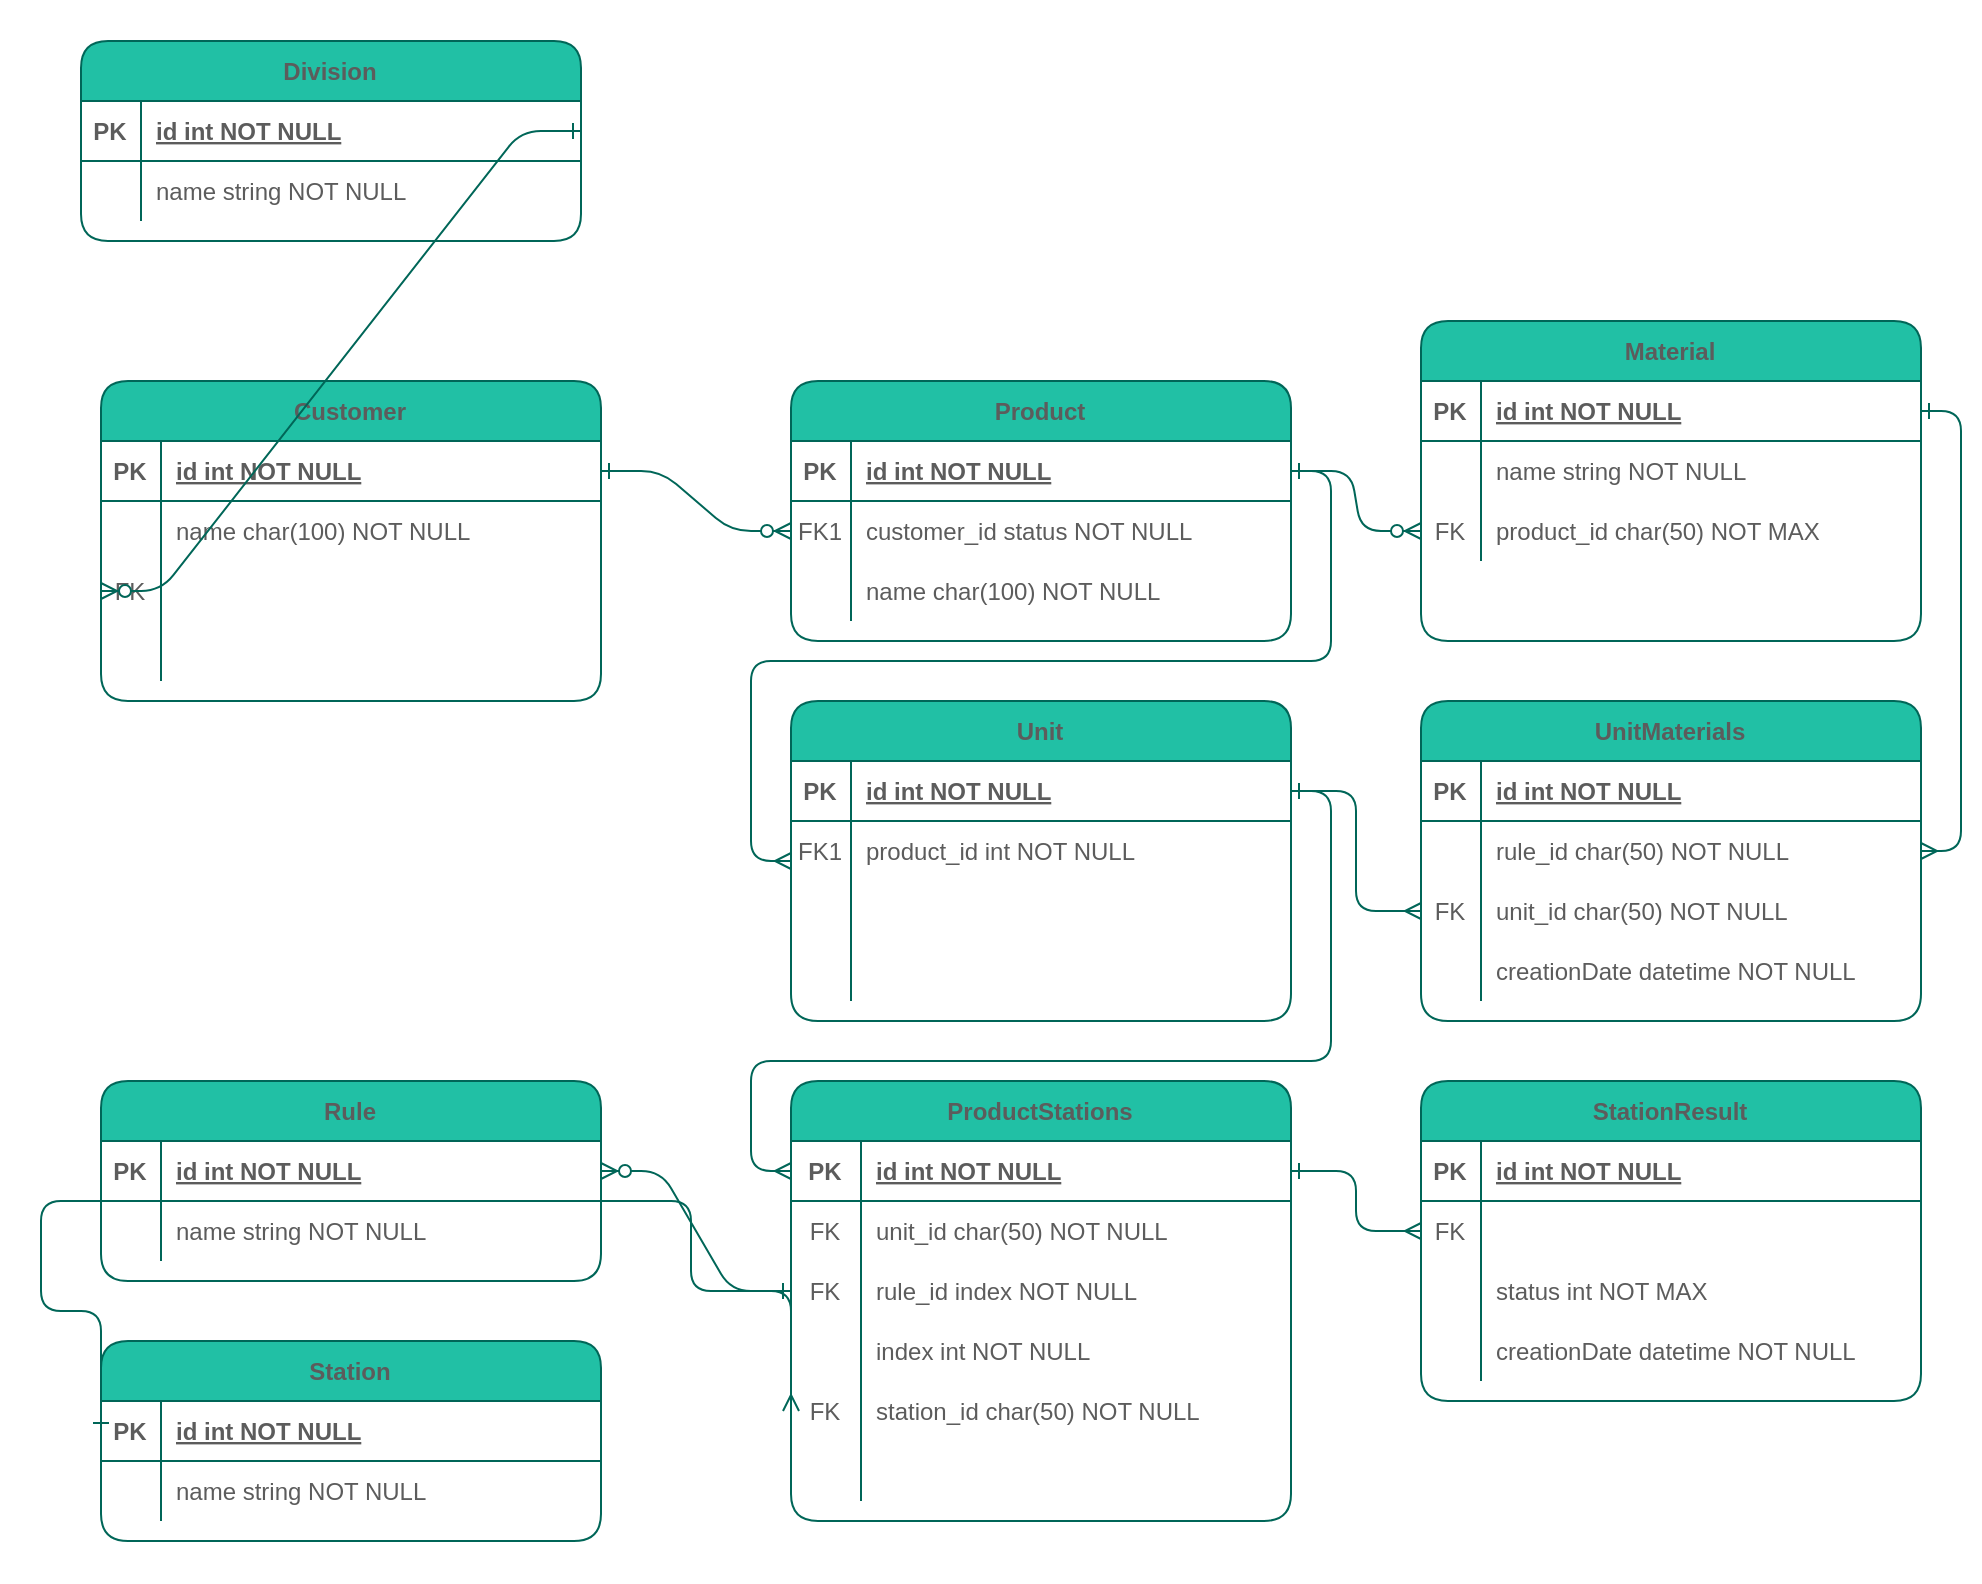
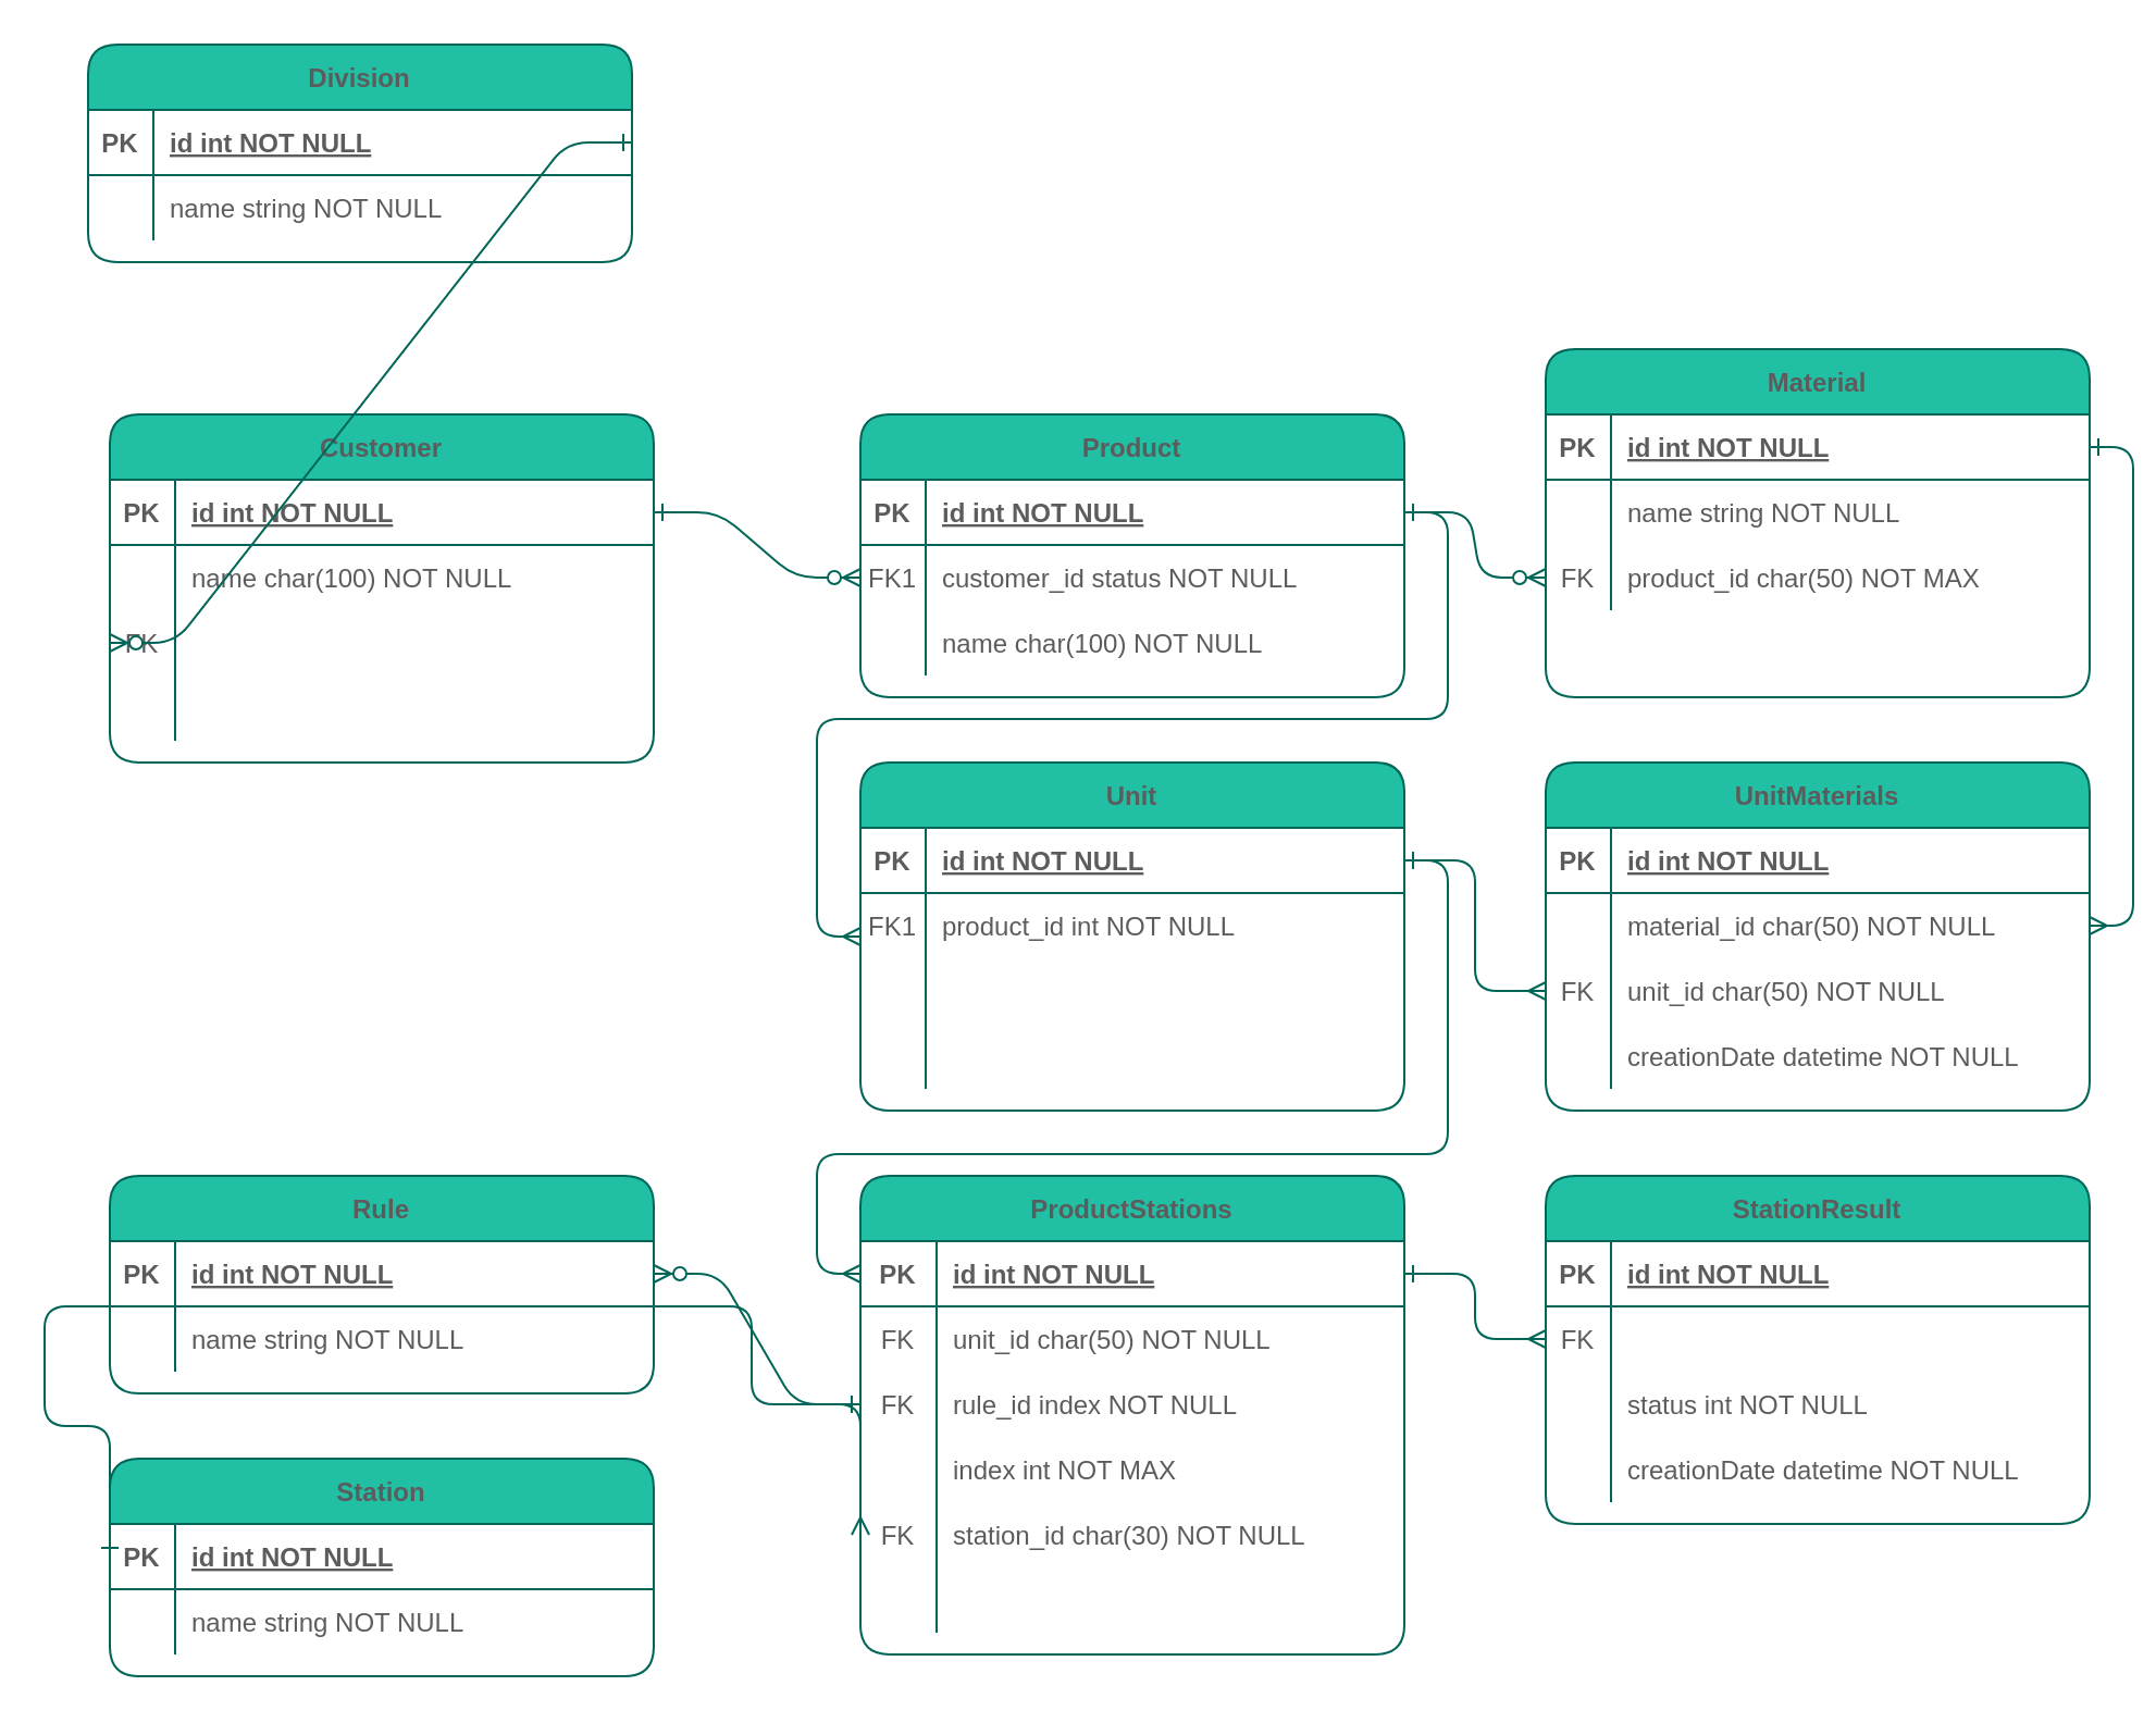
- <mxCell id="116" value="rule_id char(50) NOT NULL" style="shape=partialRectangle;overflow=hidden;connectable=0;fillColor=none;top=0;left=0;bottom=0;right=0;align=left;spacingLeft=6;rounded=1;strokeColor=#006658;fontColor=#5C5C5C;" parent="114" vertex="1"><mxGeometry x="30" width="220" height="30" as="geometry" /></mxCell>
+ <mxCell id="116" value="material_id char(50) NOT NULL" style="shape=partialRectangle;overflow=hidden;connectable=0;fillColor=none;top=0;left=0;bottom=0;right=0;align=left;spacingLeft=6;rounded=1;strokeColor=#006658;fontColor=#5C5C5C;" parent="114" vertex="1"><mxGeometry x="30" width="220" height="30" as="geometry" /></mxCell>
- <mxCell id="48" value="status int NOT MAX" style="shape=partialRectangle;overflow=hidden;connectable=0;fillColor=none;top=0;left=0;bottom=0;right=0;align=left;spacingLeft=6;rounded=1;strokeColor=#006658;fontColor=#5C5C5C;" parent="46" vertex="1"><mxGeometry x="30" width="220" height="30" as="geometry" /></mxCell>
+ <mxCell id="48" value="status int NOT NULL" style="shape=partialRectangle;overflow=hidden;connectable=0;fillColor=none;top=0;left=0;bottom=0;right=0;align=left;spacingLeft=6;rounded=1;strokeColor=#006658;fontColor=#5C5C5C;" parent="46" vertex="1"><mxGeometry x="30" width="220" height="30" as="geometry" /></mxCell>
- <mxCell id="64" value="index int NOT NULL" style="shape=partialRectangle;overflow=hidden;connectable=0;fillColor=none;top=0;left=0;bottom=0;right=0;align=left;spacingLeft=6;rounded=1;strokeColor=#006658;fontColor=#5C5C5C;" parent="62" vertex="1"><mxGeometry x="35" width="215" height="30" as="geometry" /></mxCell>
+ <mxCell id="64" value="index int NOT MAX" style="shape=partialRectangle;overflow=hidden;connectable=0;fillColor=none;top=0;left=0;bottom=0;right=0;align=left;spacingLeft=6;rounded=1;strokeColor=#006658;fontColor=#5C5C5C;" parent="62" vertex="1"><mxGeometry x="35" width="215" height="30" as="geometry" /></mxCell>
- <mxCell id="67" value="station_id char(50) NOT NULL" style="shape=partialRectangle;overflow=hidden;connectable=0;fillColor=none;top=0;left=0;bottom=0;right=0;align=left;spacingLeft=6;rounded=1;strokeColor=#006658;fontColor=#5C5C5C;" parent="65" vertex="1"><mxGeometry x="35" width="215" height="30" as="geometry" /></mxCell>
+ <mxCell id="67" value="station_id char(30) NOT NULL" style="shape=partialRectangle;overflow=hidden;connectable=0;fillColor=none;top=0;left=0;bottom=0;right=0;align=left;spacingLeft=6;rounded=1;strokeColor=#006658;fontColor=#5C5C5C;" parent="65" vertex="1"><mxGeometry x="35" width="215" height="30" as="geometry" /></mxCell>
